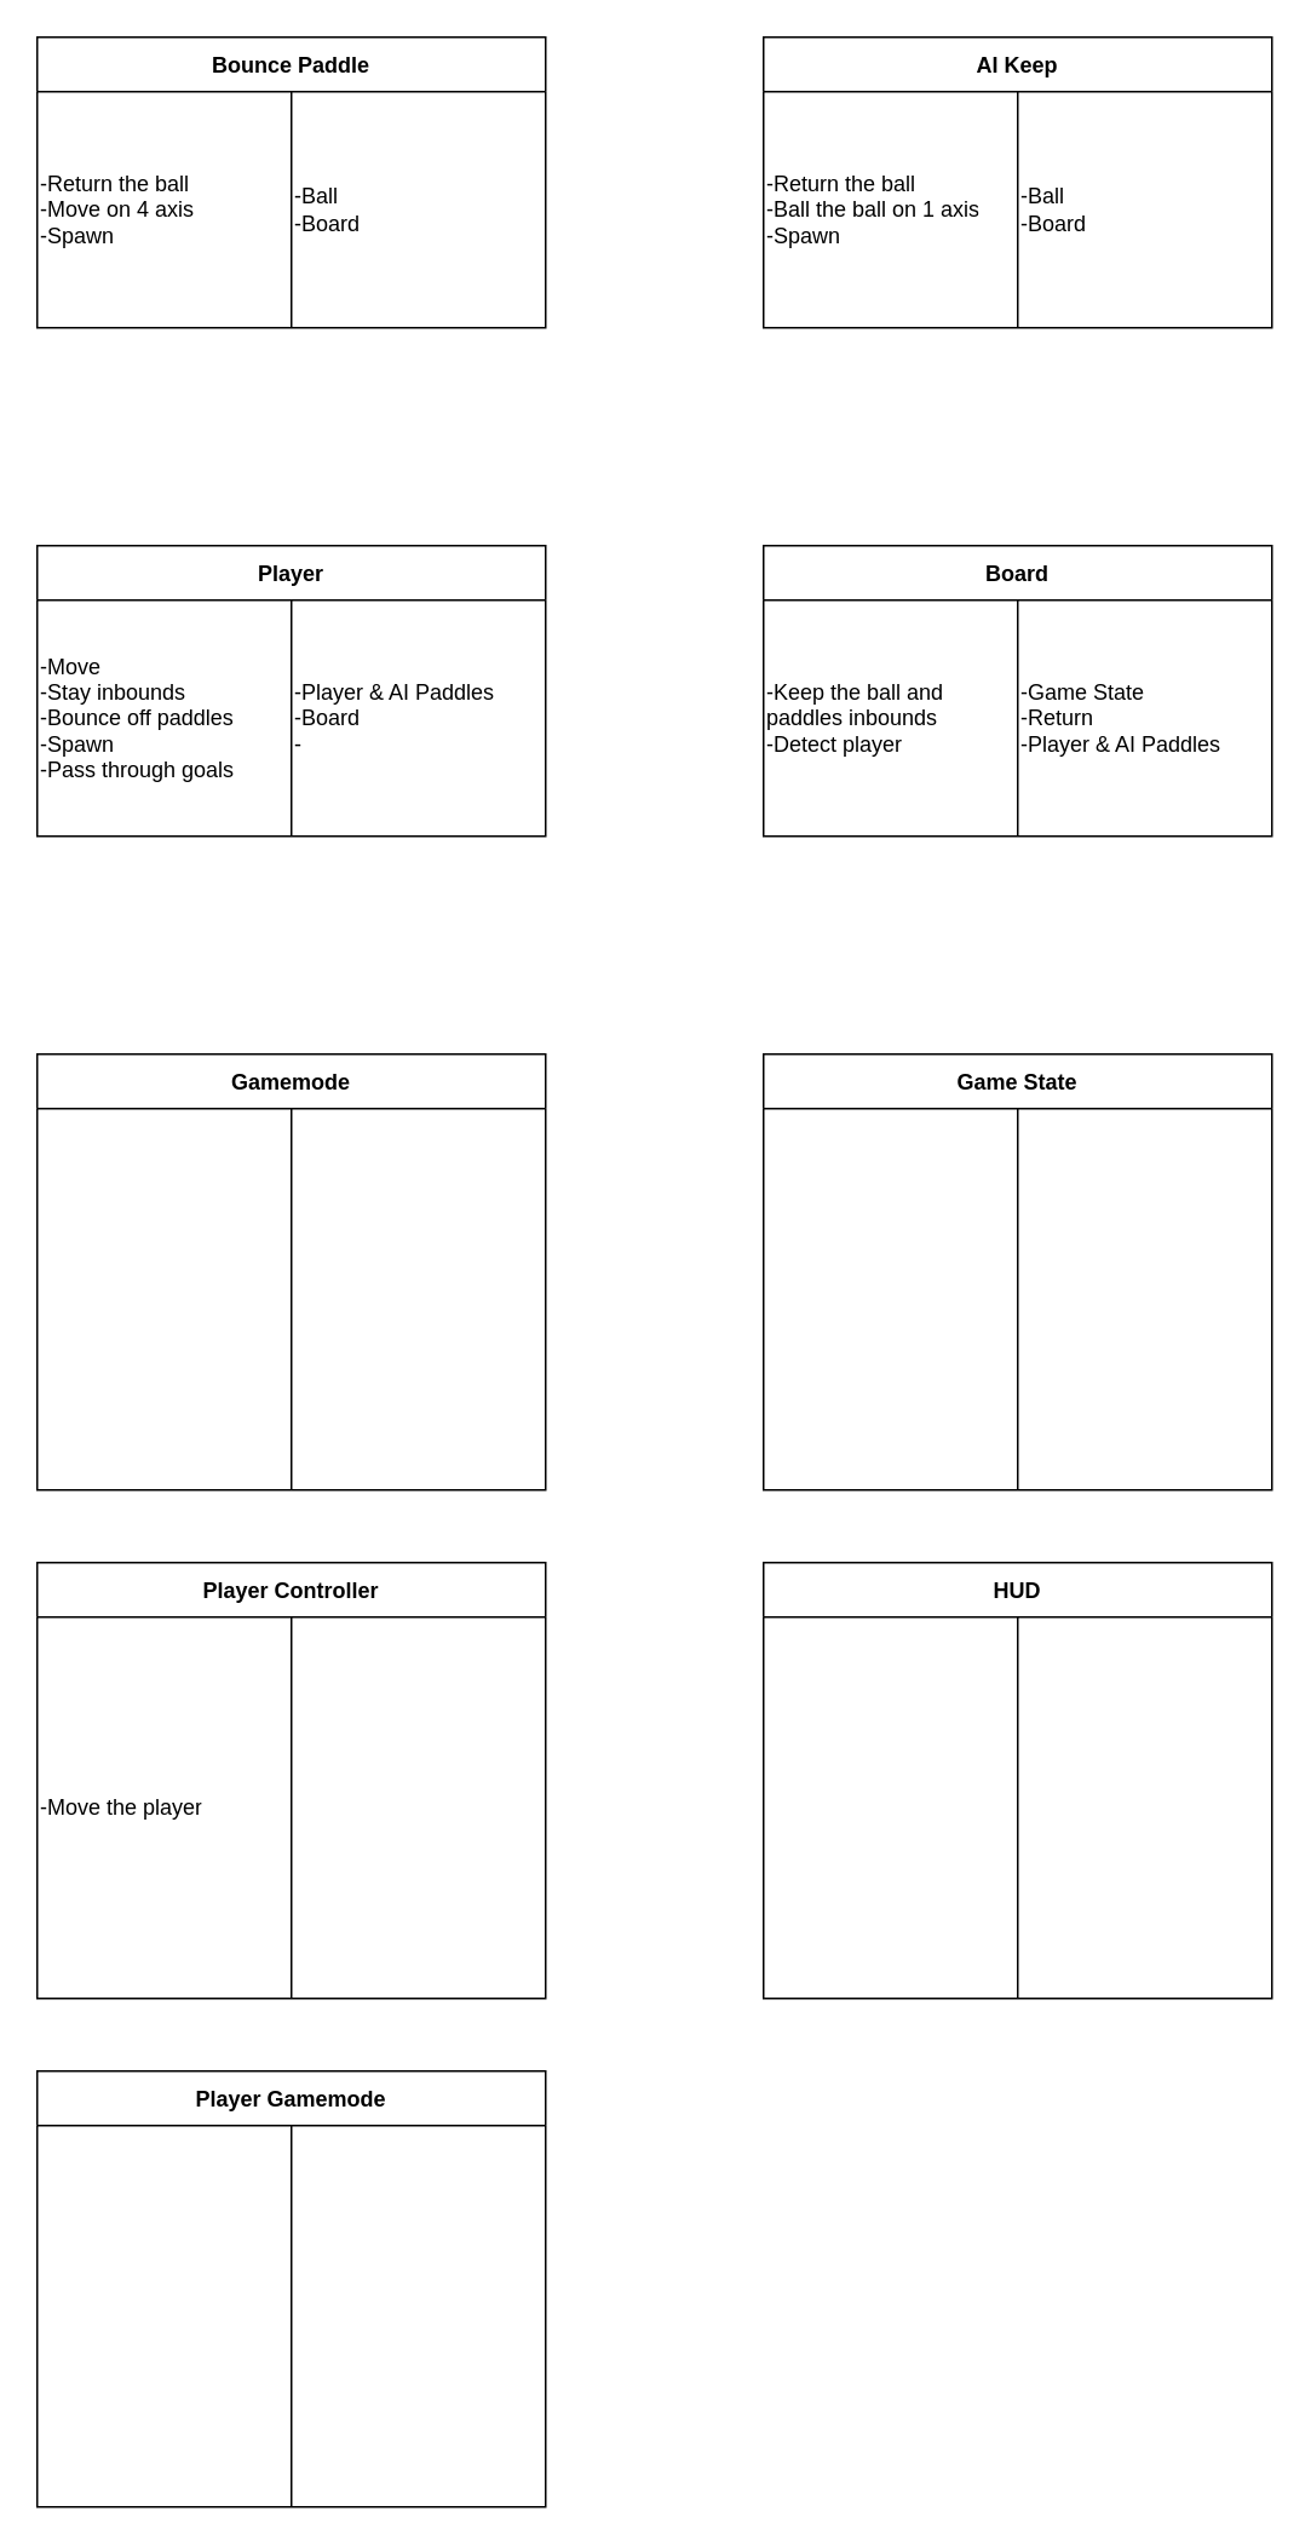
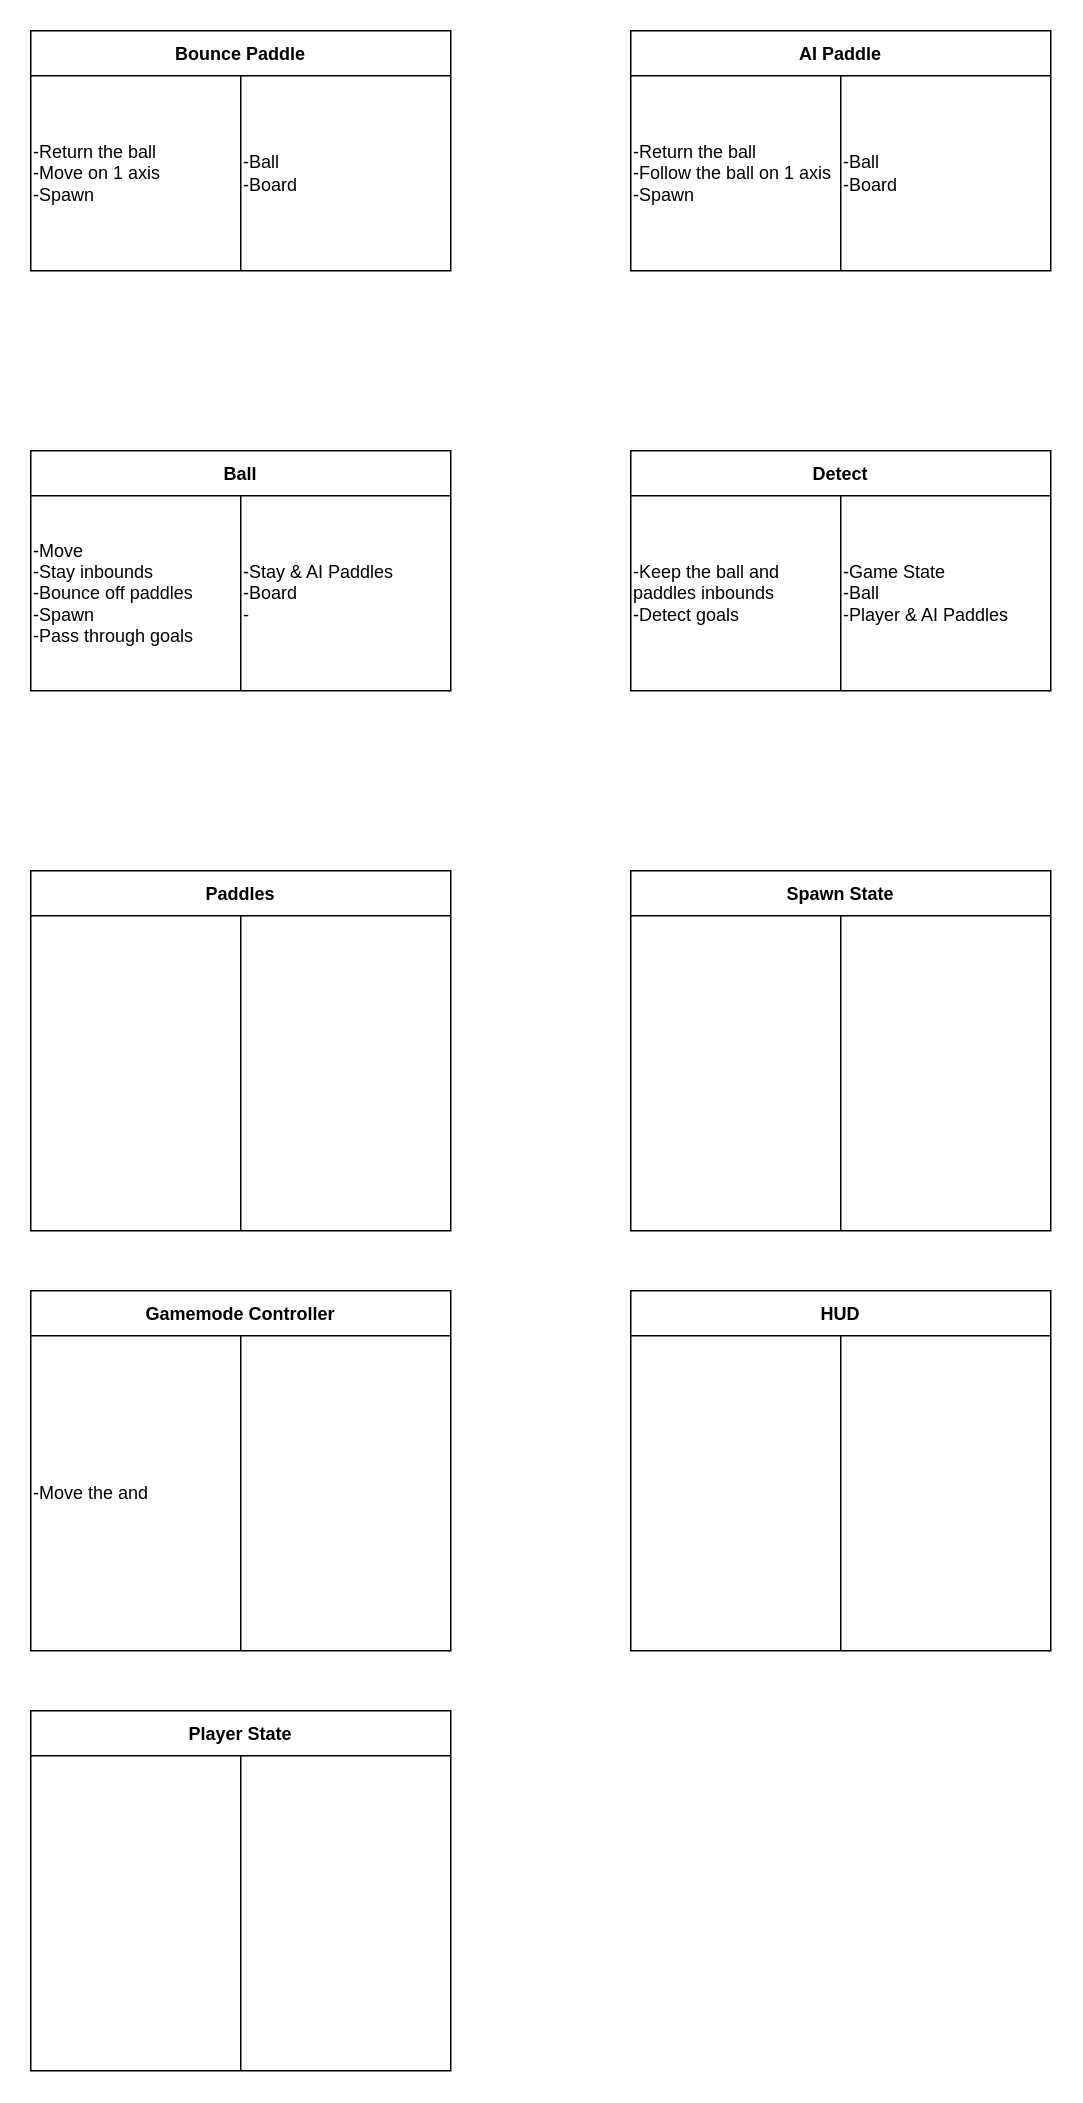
- <mxCell id="6" value="AI Keep" style="shape=table;startSize=30;container=1;collapsible=0;childLayout=tableLayout;fontStyle=1;align=center;" vertex="1" parent="1"><mxGeometry x="420" y="20" width="280" height="160" as="geometry" /></mxCell>
+ <mxCell id="6" value="AI Paddle" style="shape=table;startSize=30;container=1;collapsible=0;childLayout=tableLayout;fontStyle=1;align=center;" vertex="1" parent="1"><mxGeometry x="420" y="20" width="280" height="160" as="geometry" /></mxCell>
- <mxCell id="4" value="-Return the ball&amp;nbsp;&lt;br&gt;-Move on 4 axis&lt;br&gt;-Spawn&amp;nbsp;" style="shape=partialRectangle;html=1;whiteSpace=wrap;connectable=0;fillColor=none;top=0;left=0;bottom=0;right=0;overflow=hidden;align=left;" vertex="1" parent="3"><mxGeometry width="140" height="130" as="geometry"><mxRectangle width="140" height="130" as="alternateBounds" /></mxGeometry></mxCell>
+ <mxCell id="4" value="-Return the ball&amp;nbsp;&lt;br&gt;-Move on 1 axis&lt;br&gt;-Spawn&amp;nbsp;" style="shape=partialRectangle;html=1;whiteSpace=wrap;connectable=0;fillColor=none;top=0;left=0;bottom=0;right=0;overflow=hidden;align=left;" vertex="1" parent="3"><mxGeometry width="140" height="130" as="geometry"><mxRectangle width="140" height="130" as="alternateBounds" /></mxGeometry></mxCell>
- <mxCell id="8" value="-Return the ball&lt;br&gt;-Ball the ball on 1 axis&lt;br&gt;&lt;div style=&quot;&quot;&gt;&lt;span style=&quot;background-color: initial;&quot;&gt;-Spawn&lt;/span&gt;&lt;/div&gt;" style="shape=partialRectangle;html=1;whiteSpace=wrap;connectable=0;fillColor=none;top=0;left=0;bottom=0;right=0;overflow=hidden;align=left;" vertex="1" parent="7"><mxGeometry width="140" height="130" as="geometry"><mxRectangle width="140" height="130" as="alternateBounds" /></mxGeometry></mxCell>
+ <mxCell id="8" value="-Return the ball&lt;br&gt;-Follow the ball on 1 axis&lt;br&gt;&lt;div style=&quot;&quot;&gt;&lt;span style=&quot;background-color: initial;&quot;&gt;-Spawn&lt;/span&gt;&lt;/div&gt;" style="shape=partialRectangle;html=1;whiteSpace=wrap;connectable=0;fillColor=none;top=0;left=0;bottom=0;right=0;overflow=hidden;align=left;" vertex="1" parent="7"><mxGeometry width="140" height="130" as="geometry"><mxRectangle width="140" height="130" as="alternateBounds" /></mxGeometry></mxCell>
- <mxCell id="10" value="Player" style="shape=table;startSize=30;container=1;collapsible=0;childLayout=tableLayout;fontStyle=1;align=center;" vertex="1" parent="1"><mxGeometry x="20" y="300" width="280" height="160" as="geometry" /></mxCell>
+ <mxCell id="10" value="Ball" style="shape=table;startSize=30;container=1;collapsible=0;childLayout=tableLayout;fontStyle=1;align=center;" vertex="1" parent="1"><mxGeometry x="20" y="300" width="280" height="160" as="geometry" /></mxCell>
- <mxCell id="14" value="Board" style="shape=table;startSize=30;container=1;collapsible=0;childLayout=tableLayout;fontStyle=1;align=center;" vertex="1" parent="1"><mxGeometry x="420" y="300" width="280" height="160" as="geometry" /></mxCell>
+ <mxCell id="14" value="Detect" style="shape=table;startSize=30;container=1;collapsible=0;childLayout=tableLayout;fontStyle=1;align=center;" vertex="1" parent="1"><mxGeometry x="420" y="300" width="280" height="160" as="geometry" /></mxCell>
- <mxCell id="13" value="-Player &amp;amp; AI Paddles&lt;br&gt;-Board&lt;br&gt;-" style="shape=partialRectangle;html=1;whiteSpace=wrap;connectable=0;fillColor=none;top=0;left=0;bottom=0;right=0;overflow=hidden;align=left;" vertex="1" parent="11"><mxGeometry x="140" width="140" height="130" as="geometry"><mxRectangle width="140" height="130" as="alternateBounds" /></mxGeometry></mxCell>
+ <mxCell id="13" value="-Stay &amp;amp; AI Paddles&lt;br&gt;-Board&lt;br&gt;-" style="shape=partialRectangle;html=1;whiteSpace=wrap;connectable=0;fillColor=none;top=0;left=0;bottom=0;right=0;overflow=hidden;align=left;" vertex="1" parent="11"><mxGeometry x="140" width="140" height="130" as="geometry"><mxRectangle width="140" height="130" as="alternateBounds" /></mxGeometry></mxCell>
- <mxCell id="16" value="-Keep the ball and paddles inbounds&lt;br&gt;-Detect player" style="shape=partialRectangle;html=1;whiteSpace=wrap;connectable=0;fillColor=none;top=0;left=0;bottom=0;right=0;overflow=hidden;align=left;" vertex="1" parent="15"><mxGeometry width="140" height="130" as="geometry"><mxRectangle width="140" height="130" as="alternateBounds" /></mxGeometry></mxCell>
+ <mxCell id="16" value="-Keep the ball and paddles inbounds&lt;br&gt;-Detect goals" style="shape=partialRectangle;html=1;whiteSpace=wrap;connectable=0;fillColor=none;top=0;left=0;bottom=0;right=0;overflow=hidden;align=left;" vertex="1" parent="15"><mxGeometry width="140" height="130" as="geometry"><mxRectangle width="140" height="130" as="alternateBounds" /></mxGeometry></mxCell>
- <mxCell id="17" value="-Game State&lt;br&gt;-Return&lt;br&gt;-Player &amp;amp; AI Paddles" style="shape=partialRectangle;html=1;whiteSpace=wrap;connectable=0;fillColor=none;top=0;left=0;bottom=0;right=0;overflow=hidden;align=left;" vertex="1" parent="15"><mxGeometry x="140" width="140" height="130" as="geometry"><mxRectangle width="140" height="130" as="alternateBounds" /></mxGeometry></mxCell>
+ <mxCell id="17" value="-Game State&lt;br&gt;-Ball&lt;br&gt;-Player &amp;amp; AI Paddles" style="shape=partialRectangle;html=1;whiteSpace=wrap;connectable=0;fillColor=none;top=0;left=0;bottom=0;right=0;overflow=hidden;align=left;" vertex="1" parent="15"><mxGeometry x="140" width="140" height="130" as="geometry"><mxRectangle width="140" height="130" as="alternateBounds" /></mxGeometry></mxCell>
- <mxCell id="18" value="Gamemode" style="shape=table;startSize=30;container=1;collapsible=0;childLayout=tableLayout;fontStyle=1;align=center;" vertex="1" parent="1"><mxGeometry x="20" y="580" width="280" height="240" as="geometry" /></mxCell>
+ <mxCell id="18" value="Paddles" style="shape=table;startSize=30;container=1;collapsible=0;childLayout=tableLayout;fontStyle=1;align=center;" vertex="1" parent="1"><mxGeometry x="20" y="580" width="280" height="240" as="geometry" /></mxCell>
- <mxCell id="22" value="Game State" style="shape=table;startSize=30;container=1;collapsible=0;childLayout=tableLayout;fontStyle=1;align=center;" vertex="1" parent="1"><mxGeometry x="420" y="580" width="280" height="240" as="geometry" /></mxCell>
+ <mxCell id="22" value="Spawn State" style="shape=table;startSize=30;container=1;collapsible=0;childLayout=tableLayout;fontStyle=1;align=center;" vertex="1" parent="1"><mxGeometry x="420" y="580" width="280" height="240" as="geometry" /></mxCell>
- <mxCell id="30" value="Player Controller" style="shape=table;startSize=30;container=1;collapsible=0;childLayout=tableLayout;fontStyle=1;align=center;" vertex="1" parent="1"><mxGeometry x="20" y="860" width="280" height="240" as="geometry" /></mxCell>
+ <mxCell id="30" value="Gamemode Controller" style="shape=table;startSize=30;container=1;collapsible=0;childLayout=tableLayout;fontStyle=1;align=center;" vertex="1" parent="1"><mxGeometry x="20" y="860" width="280" height="240" as="geometry" /></mxCell>
- <mxCell id="32" value="-Move the player" style="shape=partialRectangle;html=1;whiteSpace=wrap;connectable=0;fillColor=none;top=0;left=0;bottom=0;right=0;overflow=hidden;align=left;" vertex="1" parent="31"><mxGeometry width="140" height="210" as="geometry"><mxRectangle width="140" height="210" as="alternateBounds" /></mxGeometry></mxCell>
+ <mxCell id="32" value="-Move the and" style="shape=partialRectangle;html=1;whiteSpace=wrap;connectable=0;fillColor=none;top=0;left=0;bottom=0;right=0;overflow=hidden;align=left;" vertex="1" parent="31"><mxGeometry width="140" height="210" as="geometry"><mxRectangle width="140" height="210" as="alternateBounds" /></mxGeometry></mxCell>
- <mxCell id="34" value="Player Gamemode" style="shape=table;startSize=30;container=1;collapsible=0;childLayout=tableLayout;fontStyle=1;align=center;" vertex="1" parent="1"><mxGeometry x="20" y="1140" width="280" height="240" as="geometry" /></mxCell>
+ <mxCell id="34" value="Player State" style="shape=table;startSize=30;container=1;collapsible=0;childLayout=tableLayout;fontStyle=1;align=center;" vertex="1" parent="1"><mxGeometry x="20" y="1140" width="280" height="240" as="geometry" /></mxCell>
